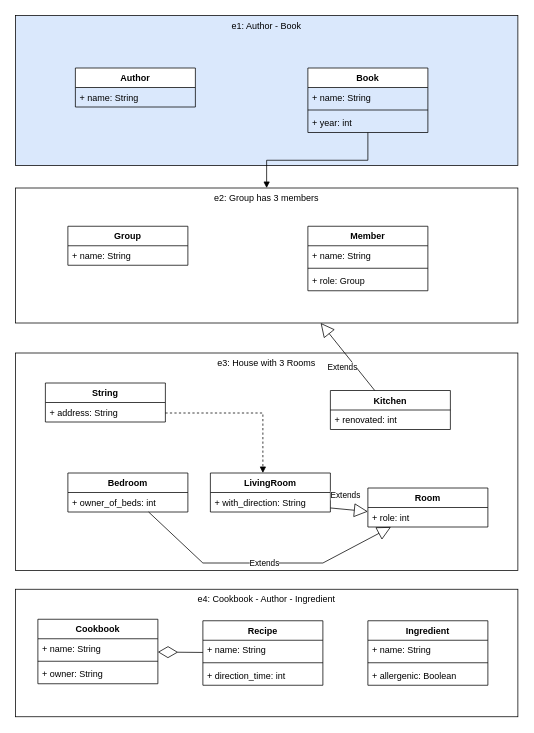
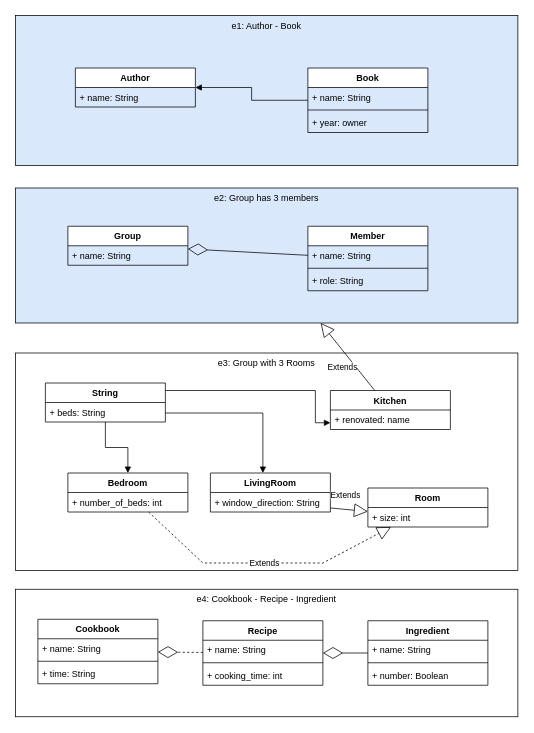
- <mxCell id="8" value="+ year: int&#10;" style="text;strokeColor=none;fillColor=none;align=left;verticalAlign=top;spacingLeft=4;spacingRight=4;overflow=hidden;rotatable=0;points=[[0,0.5],[1,0.5]];portConstraint=eastwest;" parent="5" vertex="1"><mxGeometry y="60" width="160" height="26" as="geometry" /></mxCell>
+ <mxCell id="8" value="+ year: owner&#10;" style="text;strokeColor=none;fillColor=none;align=left;verticalAlign=top;spacingLeft=4;spacingRight=4;overflow=hidden;rotatable=0;points=[[0,0.5],[1,0.5]];portConstraint=eastwest;" parent="5" vertex="1"><mxGeometry y="60" width="160" height="26" as="geometry" /></mxCell>
- <mxCell id="9" value="" style="endArrow=block;endFill=1;html=1;edgeStyle=orthogonalEdgeStyle;align=left;verticalAlign=top;rounded=0;" parent="1" source="5" target="10" edge="1"><mxGeometry x="-1" relative="1" as="geometry"><mxPoint x="300" y="440" as="sourcePoint" /><mxPoint x="460" y="440" as="targetPoint" /></mxGeometry></mxCell>
+ <mxCell id="9" value="" style="endArrow=block;endFill=1;html=1;edgeStyle=orthogonalEdgeStyle;align=left;verticalAlign=top;rounded=0;" parent="1" source="5" target="3" edge="1"><mxGeometry x="-1" relative="1" as="geometry"><mxPoint x="300" y="440" as="sourcePoint" /><mxPoint x="460" y="440" as="targetPoint" /></mxGeometry></mxCell>
+ <mxCell id="17" value="" style="endArrow=diamondThin;endFill=0;endSize=24;html=1;rounded=0;" parent="1" source="13" target="11" edge="1"><mxGeometry width="160" relative="1" as="geometry"><mxPoint x="300" y="360" as="sourcePoint" /><mxPoint x="460" y="360" as="targetPoint" /></mxGeometry></mxCell>
- <mxCell id="10" value="e2: Group has 3 members" style="rounded=0;whiteSpace=wrap;html=1;verticalAlign=top;" parent="1" vertex="1"><mxGeometry x="20" y="250" width="670" height="180" as="geometry" /></mxCell>
+ <mxCell id="10" value="e2: Group has 3 members" style="rounded=0;whiteSpace=wrap;html=1;verticalAlign=top;fillColor=#dae8fc;" parent="1" vertex="1"><mxGeometry x="20" y="250" width="670" height="180" as="geometry" /></mxCell>
- <mxCell id="16" value="+ role: Group" style="text;strokeColor=none;fillColor=none;align=left;verticalAlign=top;spacingLeft=4;spacingRight=4;overflow=hidden;rotatable=0;points=[[0,0.5],[1,0.5]];portConstraint=eastwest;" parent="13" vertex="1"><mxGeometry y="60" width="160" height="26" as="geometry" /></mxCell>
+ <mxCell id="16" value="+ role: String" style="text;strokeColor=none;fillColor=none;align=left;verticalAlign=top;spacingLeft=4;spacingRight=4;overflow=hidden;rotatable=0;points=[[0,0.5],[1,0.5]];portConstraint=eastwest;" parent="13" vertex="1"><mxGeometry y="60" width="160" height="26" as="geometry" /></mxCell>
- <mxCell id="33" value="e3: House with 3 Rooms" style="rounded=0;whiteSpace=wrap;html=1;verticalAlign=top;" parent="1" vertex="1"><mxGeometry x="20" y="470" width="670" height="290" as="geometry" /></mxCell>
+ <mxCell id="33" value="e3: Group with 3 Rooms" style="rounded=0;whiteSpace=wrap;html=1;verticalAlign=top;" parent="1" vertex="1"><mxGeometry x="20" y="470" width="670" height="290" as="geometry" /></mxCell>
+ <mxCell id="42" value="" style="endArrow=block;endFill=1;html=1;edgeStyle=orthogonalEdgeStyle;align=left;verticalAlign=top;rounded=0;" parent="1" source="34" target="36" edge="1"><mxGeometry x="-1" relative="1" as="geometry"><mxPoint x="300" y="630" as="sourcePoint" /><mxPoint x="460" y="630" as="targetPoint" /><Array as="points"><mxPoint x="420" y="520" /><mxPoint x="420" y="563" /></Array></mxGeometry></mxCell>
- <mxCell id="35" value="+ address: String" style="text;strokeColor=none;fillColor=none;align=left;verticalAlign=top;spacingLeft=4;spacingRight=4;overflow=hidden;rotatable=0;points=[[0,0.5],[1,0.5]];portConstraint=eastwest;" parent="34" vertex="1"><mxGeometry y="26" width="160" height="26" as="geometry" /></mxCell>
+ <mxCell id="35" value="+ beds: String" style="text;strokeColor=none;fillColor=none;align=left;verticalAlign=top;spacingLeft=4;spacingRight=4;overflow=hidden;rotatable=0;points=[[0,0.5],[1,0.5]];portConstraint=eastwest;" parent="34" vertex="1"><mxGeometry y="26" width="160" height="26" as="geometry" /></mxCell>
- <mxCell id="43" value="" style="endArrow=block;endFill=1;html=1;edgeStyle=orthogonalEdgeStyle;align=left;verticalAlign=top;rounded=0;dashed=1;" parent="1" source="34" target="40" edge="1"><mxGeometry x="-1" relative="1" as="geometry"><mxPoint x="300" y="630" as="sourcePoint" /><mxPoint x="460" y="630" as="targetPoint" /><Array as="points"><mxPoint x="350" y="550" /></Array></mxGeometry></mxCell>
+ <mxCell id="43" value="" style="endArrow=block;endFill=1;html=1;edgeStyle=orthogonalEdgeStyle;align=left;verticalAlign=top;rounded=0;" parent="1" source="34" target="40" edge="1"><mxGeometry x="-1" relative="1" as="geometry"><mxPoint x="300" y="630" as="sourcePoint" /><mxPoint x="460" y="630" as="targetPoint" /><Array as="points"><mxPoint x="350" y="550" /></Array></mxGeometry></mxCell>
- <mxCell id="37" value="+ renovated: int" style="text;strokeColor=none;fillColor=none;align=left;verticalAlign=top;spacingLeft=4;spacingRight=4;overflow=hidden;rotatable=0;points=[[0,0.5],[1,0.5]];portConstraint=eastwest;" parent="36" vertex="1"><mxGeometry y="26" width="160" height="26" as="geometry" /></mxCell>
+ <mxCell id="37" value="+ renovated: name" style="text;strokeColor=none;fillColor=none;align=left;verticalAlign=top;spacingLeft=4;spacingRight=4;overflow=hidden;rotatable=0;points=[[0,0.5],[1,0.5]];portConstraint=eastwest;" parent="36" vertex="1"><mxGeometry y="26" width="160" height="26" as="geometry" /></mxCell>
+ <mxCell id="44" value="" style="endArrow=block;endFill=1;html=1;edgeStyle=orthogonalEdgeStyle;align=left;verticalAlign=top;rounded=0;" parent="1" source="34" target="38" edge="1"><mxGeometry x="-1" relative="1" as="geometry"><mxPoint x="300" y="630" as="sourcePoint" /><mxPoint x="460" y="630" as="targetPoint" /></mxGeometry></mxCell>
- <mxCell id="39" value="+ owner_of_beds: int" style="text;strokeColor=none;fillColor=none;align=left;verticalAlign=top;spacingLeft=4;spacingRight=4;overflow=hidden;rotatable=0;points=[[0,0.5],[1,0.5]];portConstraint=eastwest;" parent="38" vertex="1"><mxGeometry y="26" width="160" height="26" as="geometry" /></mxCell>
+ <mxCell id="39" value="+ number_of_beds: int" style="text;strokeColor=none;fillColor=none;align=left;verticalAlign=top;spacingLeft=4;spacingRight=4;overflow=hidden;rotatable=0;points=[[0,0.5],[1,0.5]];portConstraint=eastwest;" parent="38" vertex="1"><mxGeometry y="26" width="160" height="26" as="geometry" /></mxCell>
- <mxCell id="41" value="+ with_direction: String" style="text;strokeColor=none;fillColor=none;align=left;verticalAlign=top;spacingLeft=4;spacingRight=4;overflow=hidden;rotatable=0;points=[[0,0.5],[1,0.5]];portConstraint=eastwest;" parent="40" vertex="1"><mxGeometry y="26" width="160" height="26" as="geometry" /></mxCell>
+ <mxCell id="41" value="+ window_direction: String" style="text;strokeColor=none;fillColor=none;align=left;verticalAlign=top;spacingLeft=4;spacingRight=4;overflow=hidden;rotatable=0;points=[[0,0.5],[1,0.5]];portConstraint=eastwest;" parent="40" vertex="1"><mxGeometry y="26" width="160" height="26" as="geometry" /></mxCell>
- <mxCell id="46" value="+ role: int" style="text;strokeColor=none;fillColor=none;align=left;verticalAlign=top;spacingLeft=4;spacingRight=4;overflow=hidden;rotatable=0;points=[[0,0.5],[1,0.5]];portConstraint=eastwest;" vertex="1" parent="45"><mxGeometry y="26" width="160" height="26" as="geometry" /></mxCell>
+ <mxCell id="46" value="+ size: int" style="text;strokeColor=none;fillColor=none;align=left;verticalAlign=top;spacingLeft=4;spacingRight=4;overflow=hidden;rotatable=0;points=[[0,0.5],[1,0.5]];portConstraint=eastwest;" vertex="1" parent="45"><mxGeometry y="26" width="160" height="26" as="geometry" /></mxCell>
- <mxCell id="49" value="Extends" style="endArrow=block;endSize=16;endFill=0;html=1;rounded=0;" edge="1" parent="1" source="38" target="45"><mxGeometry width="160" relative="1" as="geometry"><mxPoint x="300" y="560" as="sourcePoint" /><mxPoint x="460" y="560" as="targetPoint" /><Array as="points"><mxPoint x="270" y="750" /><mxPoint x="430" y="750" /></Array></mxGeometry></mxCell>
+ <mxCell id="49" value="Extends" style="endArrow=block;endSize=16;endFill=0;html=1;rounded=0;dashed=1;" edge="1" parent="1" source="38" target="45"><mxGeometry width="160" relative="1" as="geometry"><mxPoint x="300" y="560" as="sourcePoint" /><mxPoint x="460" y="560" as="targetPoint" /><Array as="points"><mxPoint x="270" y="750" /><mxPoint x="430" y="750" /></Array></mxGeometry></mxCell>
- <mxCell id="18" value="e4: Cookbook - Author - Ingredient" style="rounded=0;whiteSpace=wrap;html=1;verticalAlign=top;" parent="1" vertex="1"><mxGeometry x="20" y="785" width="670" height="170" as="geometry" /></mxCell>
+ <mxCell id="18" value="e4: Cookbook - Recipe - Ingredient" style="rounded=0;whiteSpace=wrap;html=1;verticalAlign=top;" parent="1" vertex="1"><mxGeometry x="20" y="785" width="670" height="170" as="geometry" /></mxCell>
- <mxCell id="31" value="" style="endArrow=diamondThin;endFill=0;endSize=24;html=1;rounded=0;" parent="1" source="23" target="19" edge="1"><mxGeometry width="160" relative="1" as="geometry"><mxPoint x="300" y="735" as="sourcePoint" /><mxPoint x="460" y="735" as="targetPoint" /></mxGeometry></mxCell>
+ <mxCell id="31" value="" style="endArrow=diamondThin;endFill=0;endSize=24;html=1;rounded=0;dashed=1;" parent="1" source="23" target="19" edge="1"><mxGeometry width="160" relative="1" as="geometry"><mxPoint x="300" y="735" as="sourcePoint" /><mxPoint x="460" y="735" as="targetPoint" /></mxGeometry></mxCell>
+ <mxCell id="32" value="" style="endArrow=diamondThin;endFill=0;endSize=24;html=1;rounded=0;" parent="1" source="27" target="23" edge="1"><mxGeometry width="160" relative="1" as="geometry"><mxPoint x="300" y="735" as="sourcePoint" /><mxPoint x="460" y="735" as="targetPoint" /></mxGeometry></mxCell>
- <mxCell id="22" value="+ owner: String" style="text;strokeColor=none;fillColor=none;align=left;verticalAlign=top;spacingLeft=4;spacingRight=4;overflow=hidden;rotatable=0;points=[[0,0.5],[1,0.5]];portConstraint=eastwest;" parent="19" vertex="1"><mxGeometry y="60" width="160" height="26" as="geometry" /></mxCell>
+ <mxCell id="22" value="+ time: String" style="text;strokeColor=none;fillColor=none;align=left;verticalAlign=top;spacingLeft=4;spacingRight=4;overflow=hidden;rotatable=0;points=[[0,0.5],[1,0.5]];portConstraint=eastwest;" parent="19" vertex="1"><mxGeometry y="60" width="160" height="26" as="geometry" /></mxCell>
- <mxCell id="26" value="+ direction_time: int" style="text;strokeColor=none;fillColor=none;align=left;verticalAlign=top;spacingLeft=4;spacingRight=4;overflow=hidden;rotatable=0;points=[[0,0.5],[1,0.5]];portConstraint=eastwest;" parent="23" vertex="1"><mxGeometry y="60" width="160" height="26" as="geometry" /></mxCell>
+ <mxCell id="26" value="+ cooking_time: int" style="text;strokeColor=none;fillColor=none;align=left;verticalAlign=top;spacingLeft=4;spacingRight=4;overflow=hidden;rotatable=0;points=[[0,0.5],[1,0.5]];portConstraint=eastwest;" parent="23" vertex="1"><mxGeometry y="60" width="160" height="26" as="geometry" /></mxCell>
- <mxCell id="30" value="+ allergenic: Boolean" style="text;strokeColor=none;fillColor=none;align=left;verticalAlign=top;spacingLeft=4;spacingRight=4;overflow=hidden;rotatable=0;points=[[0,0.5],[1,0.5]];portConstraint=eastwest;" parent="27" vertex="1"><mxGeometry y="60" width="160" height="26" as="geometry" /></mxCell>
+ <mxCell id="30" value="+ number: Boolean" style="text;strokeColor=none;fillColor=none;align=left;verticalAlign=top;spacingLeft=4;spacingRight=4;overflow=hidden;rotatable=0;points=[[0,0.5],[1,0.5]];portConstraint=eastwest;" parent="27" vertex="1"><mxGeometry y="60" width="160" height="26" as="geometry" /></mxCell>
